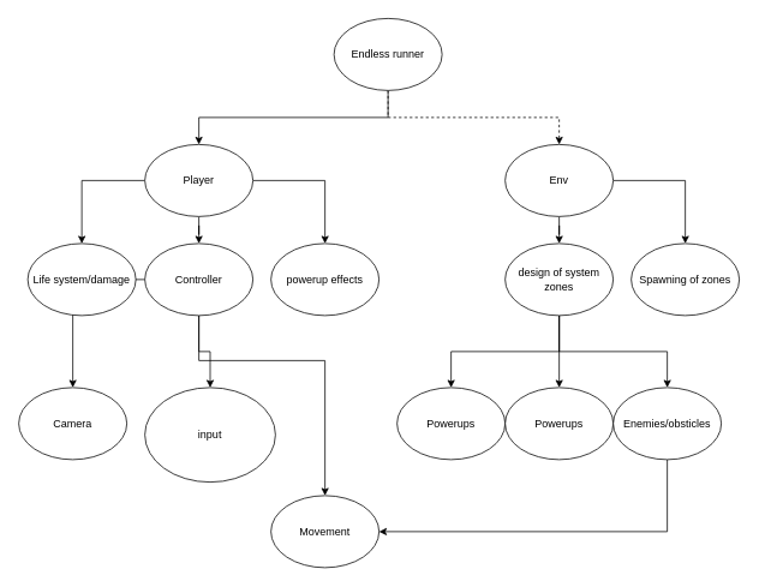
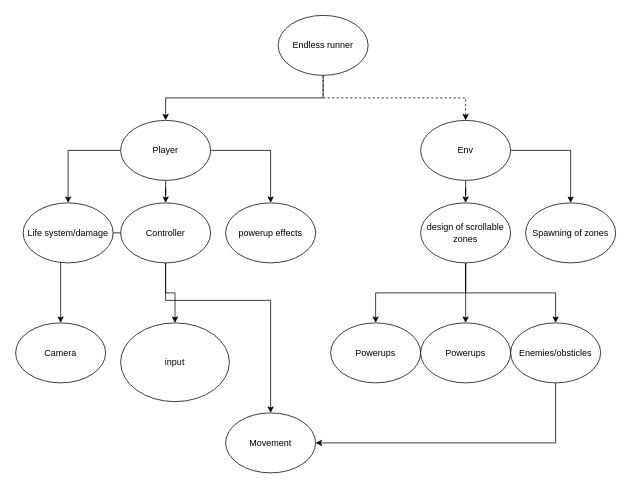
- <mxCell id="12" value="design of system zones" style="ellipse;whiteSpace=wrap;html=1;" vertex="1" parent="1"><mxGeometry x="560" y="270" width="120" height="80" as="geometry" /></mxCell>
+ <mxCell id="12" value="design of scrollable zones" style="ellipse;whiteSpace=wrap;html=1;" vertex="1" parent="1"><mxGeometry x="560" y="270" width="120" height="80" as="geometry" /></mxCell>
